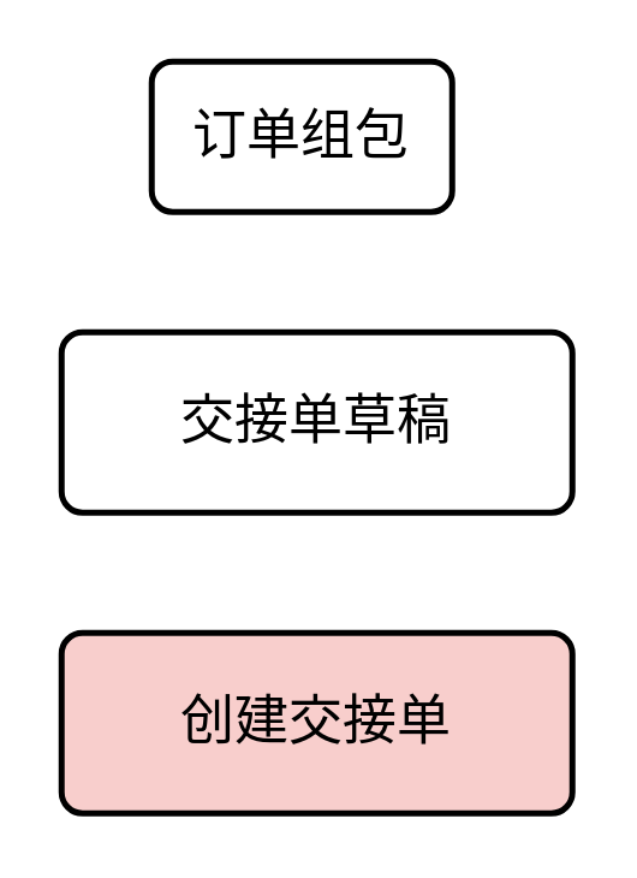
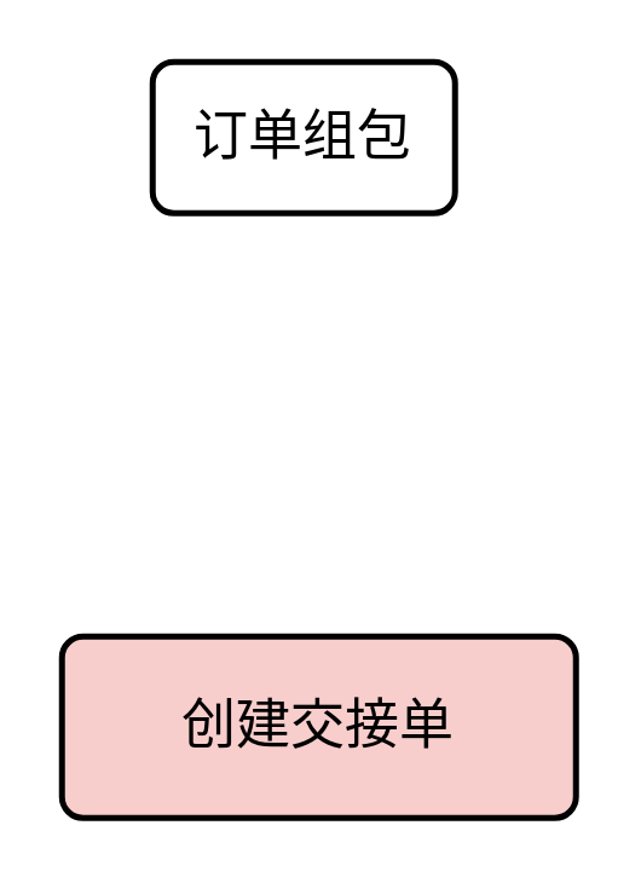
- <mxCell id="3" value="&lt;font style=&quot;font-size: 18px;&quot;&gt;交接单草稿&lt;/font&gt;" style="rounded=1;whiteSpace=wrap;html=1;absoluteArcSize=1;arcSize=14;strokeWidth=2;" vertex="1" parent="1"><mxGeometry x="20" y="110" width="170" height="60" as="geometry" /></mxCell>
